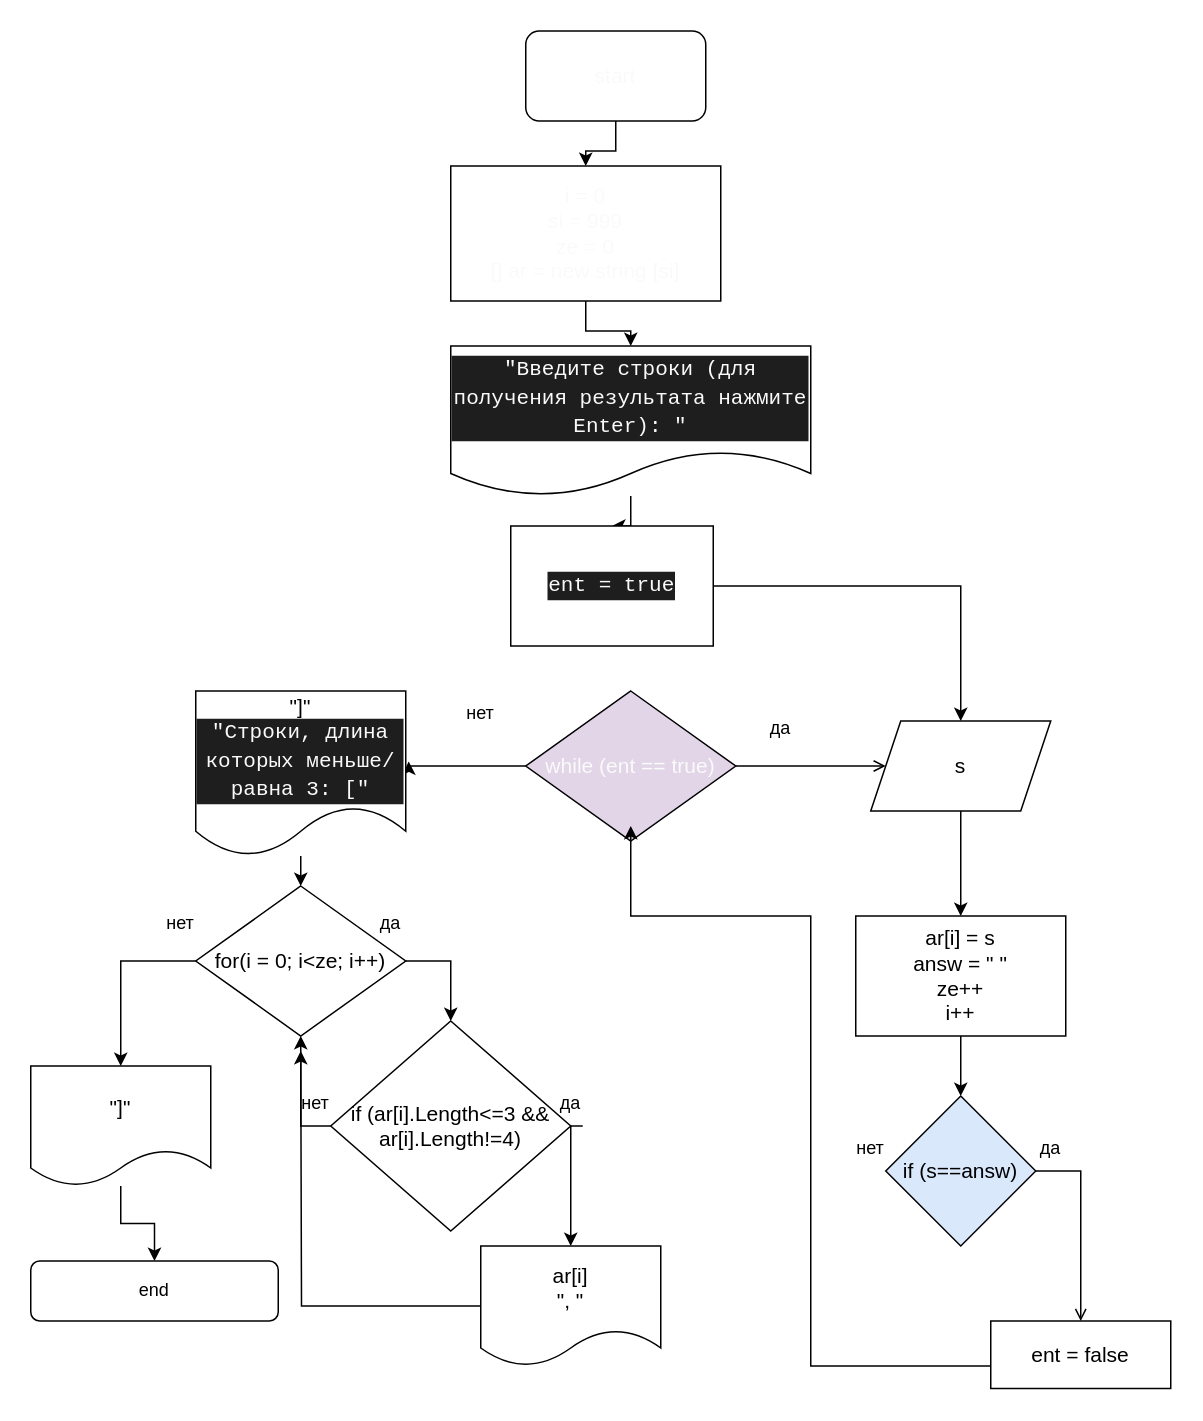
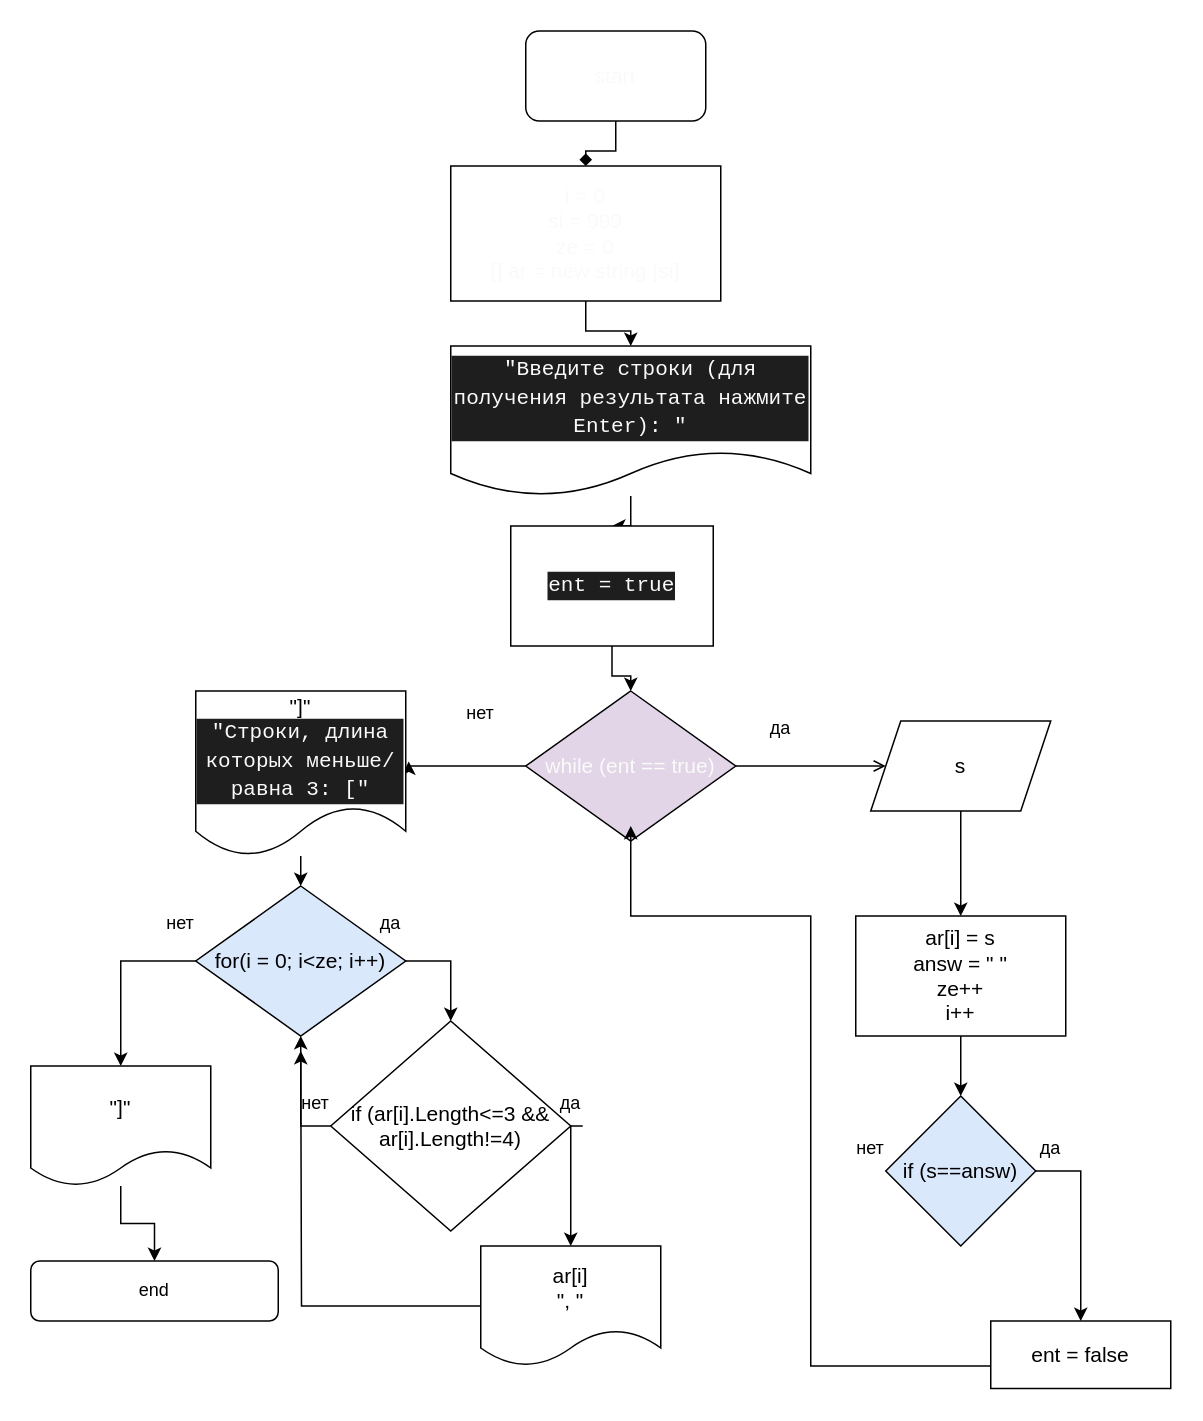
- <mxCell id="2" value="" style="edgeStyle=orthogonalEdgeStyle;rounded=0;orthogonalLoop=1;jettySize=auto;html=1;" edge="1" parent="1" source="3" target="5"><mxGeometry relative="1" as="geometry" /></mxCell>
+ <mxCell id="2" value="" style="edgeStyle=orthogonalEdgeStyle;rounded=0;orthogonalLoop=1;jettySize=auto;html=1;endArrow=diamond;" edge="1" parent="1" source="3" target="5"><mxGeometry relative="1" as="geometry" /></mxCell>
- <mxCell id="8" value="" style="edgeStyle=orthogonalEdgeStyle;rounded=0;orthogonalLoop=1;jettySize=auto;html=1;" edge="1" parent="1" source="9" target="14"><mxGeometry relative="1" as="geometry" /></mxCell>
+ <mxCell id="8" value="" style="edgeStyle=orthogonalEdgeStyle;rounded=0;orthogonalLoop=1;jettySize=auto;html=1;" edge="1" parent="1" source="9" target="12"><mxGeometry relative="1" as="geometry" /></mxCell>
- <mxCell id="23" value="&lt;font style=&quot;font-size: 14px;&quot;&gt;for(i = 0; i&amp;lt;ze; i++)&lt;/font&gt;" style="rhombus;whiteSpace=wrap;html=1;" vertex="1" parent="1"><mxGeometry x="130" y="590" width="140" height="100" as="geometry" /></mxCell>
+ <mxCell id="23" value="&lt;font style=&quot;font-size: 14px;&quot;&gt;for(i = 0; i&amp;lt;ze; i++)&lt;/font&gt;" style="rhombus;whiteSpace=wrap;html=1;fillColor=#dae8fc;" vertex="1" parent="1"><mxGeometry x="130" y="590" width="140" height="100" as="geometry" /></mxCell>
- <mxCell id="17" style="edgeStyle=orthogonalEdgeStyle;rounded=0;orthogonalLoop=1;jettySize=auto;html=1;entryX=0.5;entryY=0;entryDx=0;entryDy=0;endArrow=open;" edge="1" parent="1" source="18" target="20"><mxGeometry relative="1" as="geometry"><Array as="points"><mxPoint x="720" y="780" /></Array></mxGeometry></mxCell>
+ <mxCell id="17" style="edgeStyle=orthogonalEdgeStyle;rounded=0;orthogonalLoop=1;jettySize=auto;html=1;entryX=0.5;entryY=0;entryDx=0;entryDy=0;" edge="1" parent="1" source="18" target="20"><mxGeometry relative="1" as="geometry"><Array as="points"><mxPoint x="720" y="780" /></Array></mxGeometry></mxCell>
